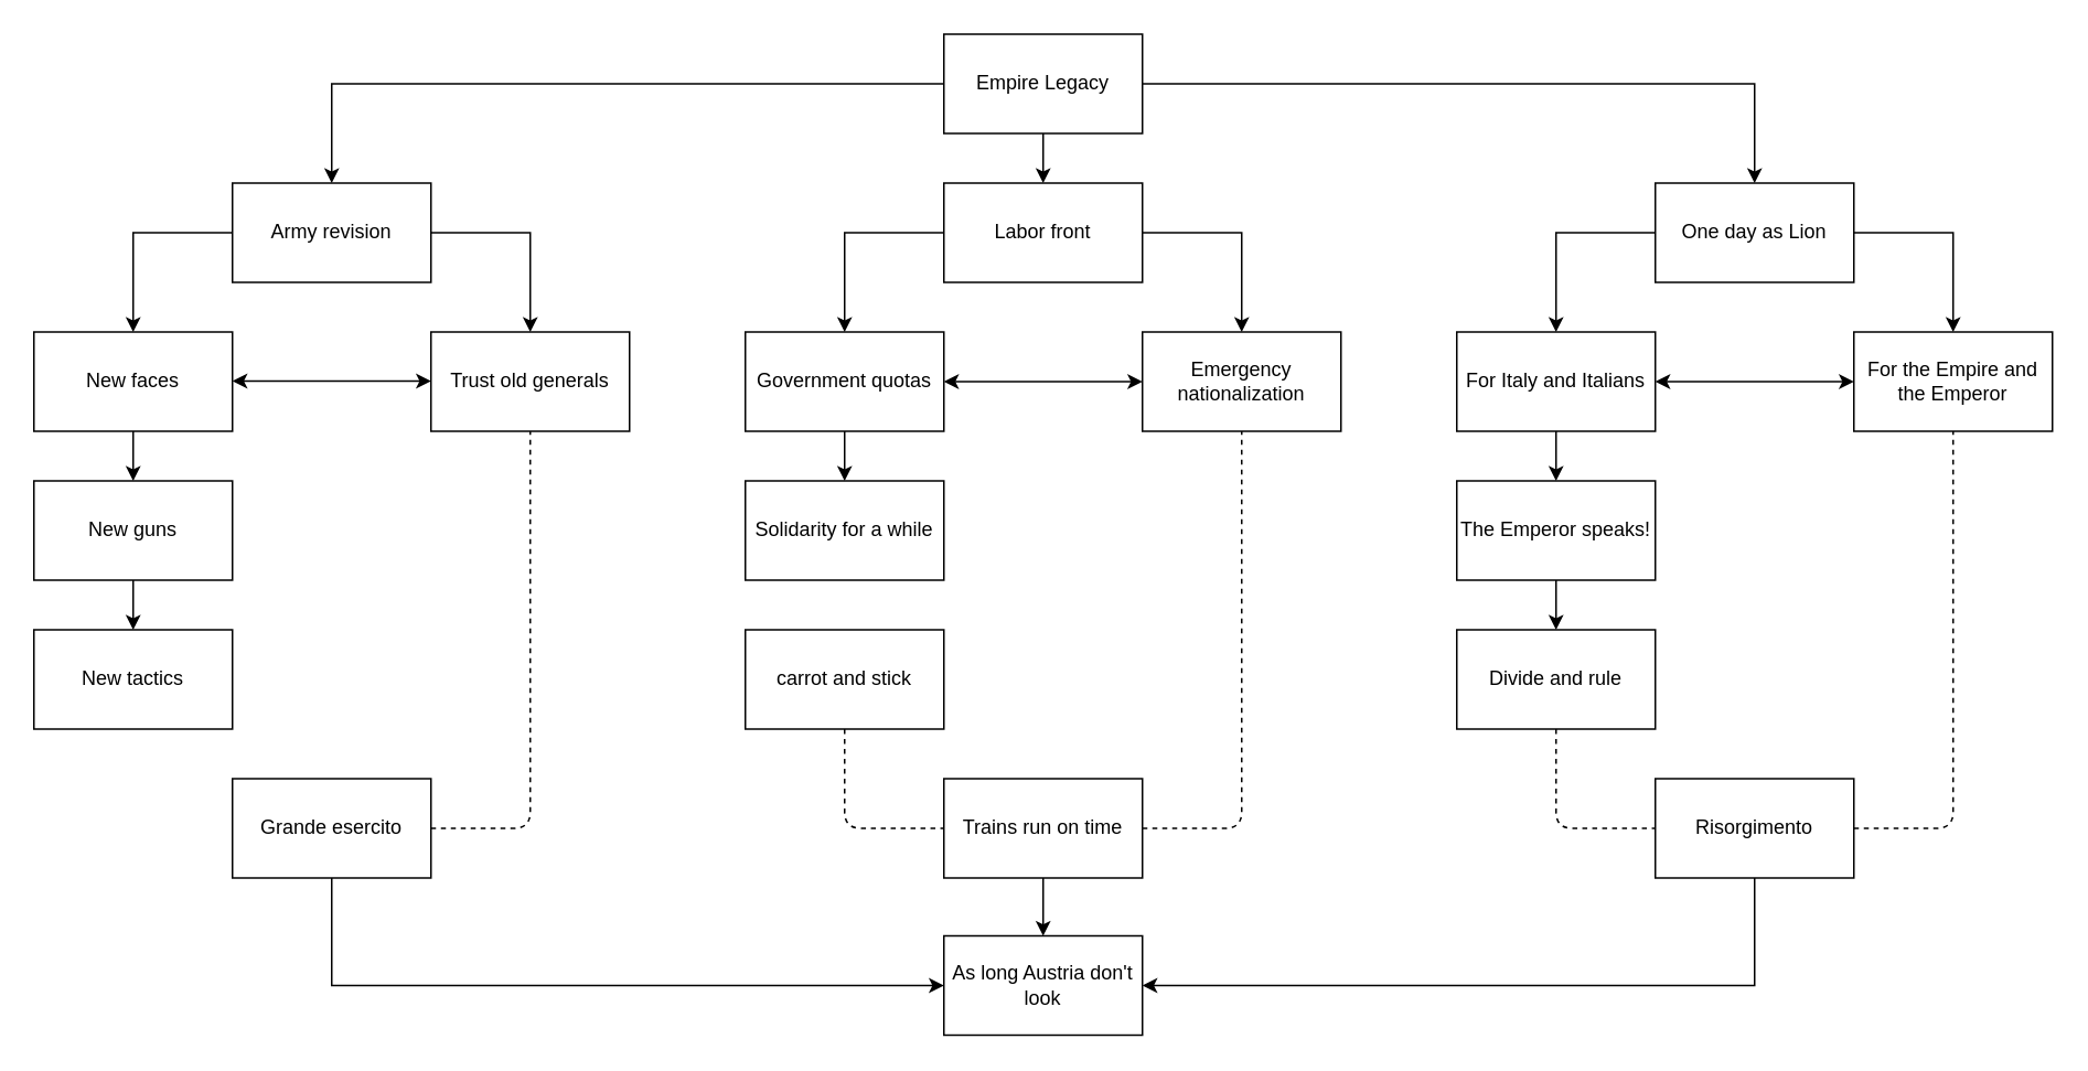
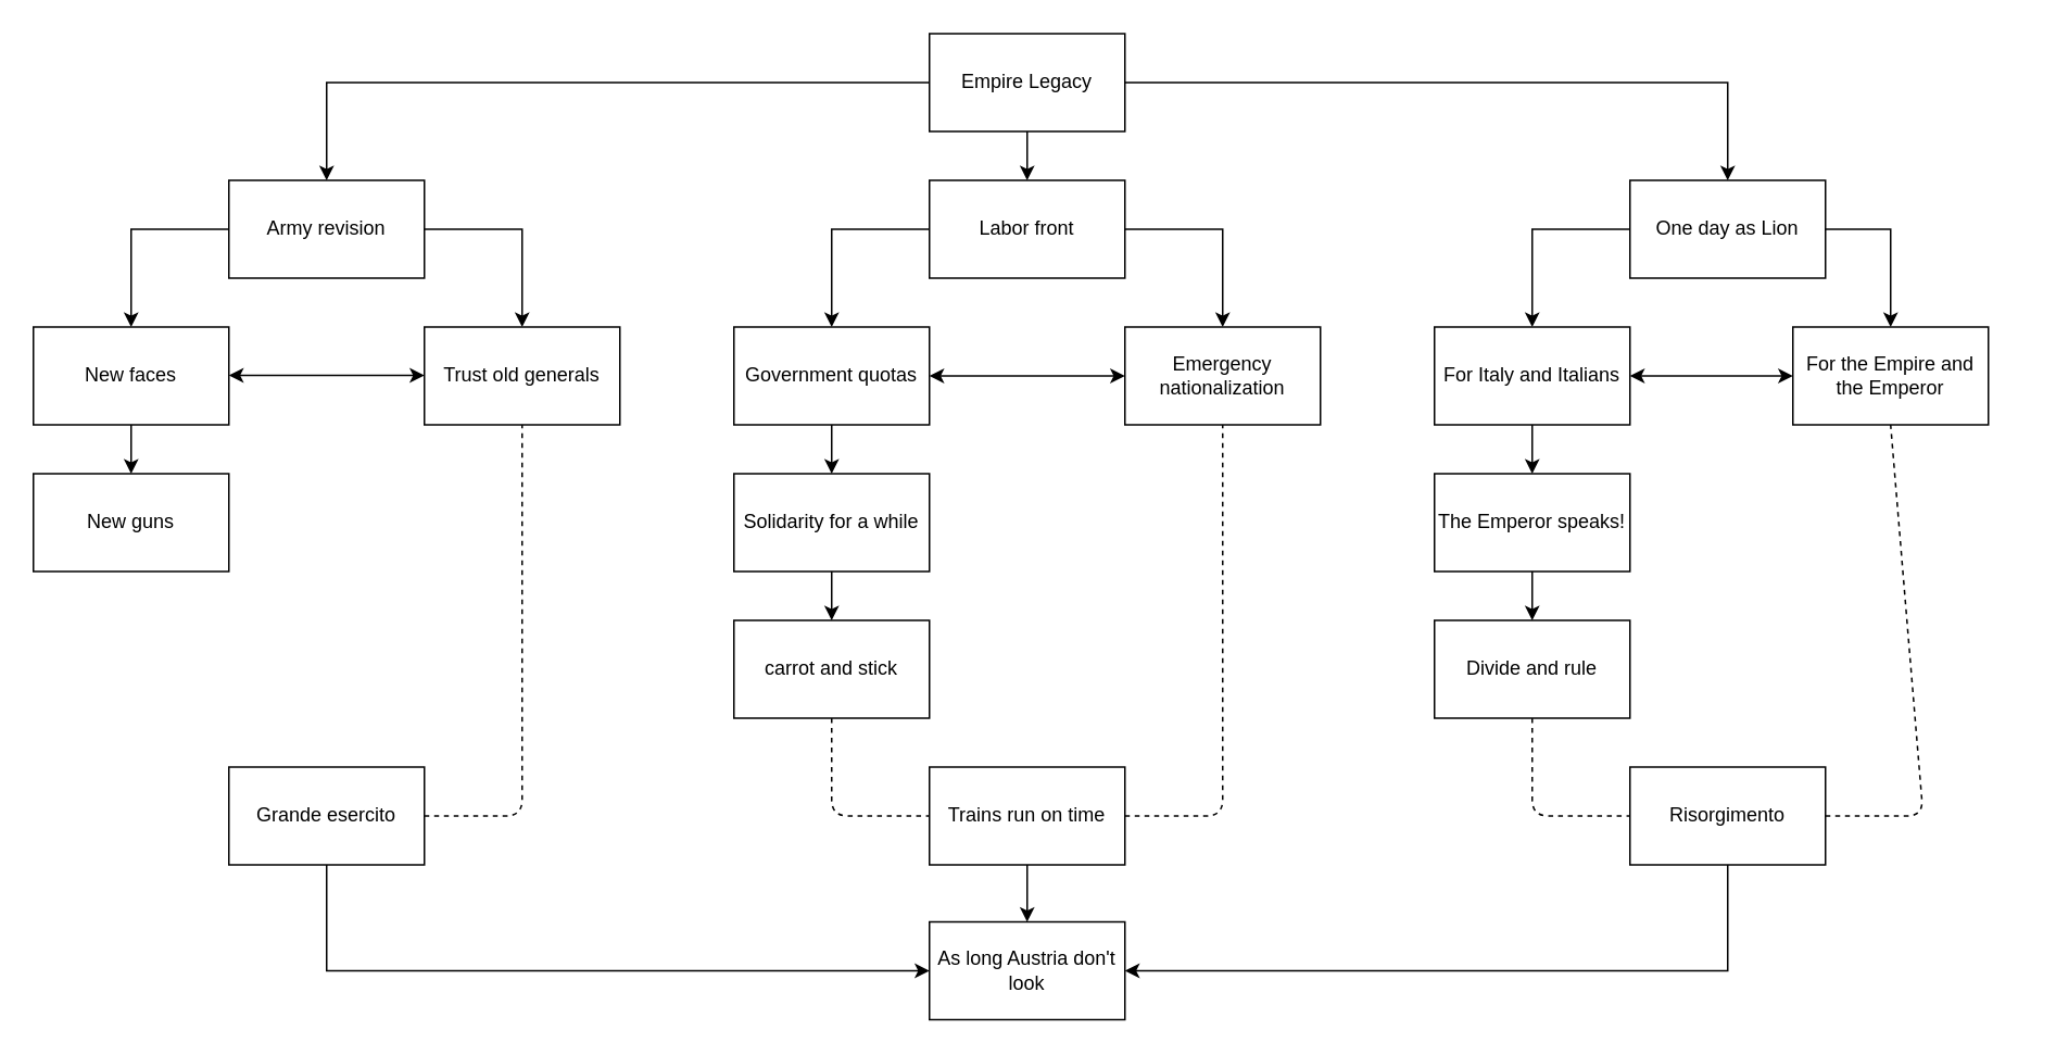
- <mxCell id="38" value="For the Empire and the Emperor" style="rounded=0;whiteSpace=wrap;html=1;" vertex="1" parent="1"><mxGeometry x="1120" y="200" width="120" height="60" as="geometry" /></mxCell>
+ <mxCell id="38" value="For the Empire and the Emperor" style="rounded=0;whiteSpace=wrap;html=1;" vertex="1" parent="1"><mxGeometry x="1100" y="200" width="120" height="60" as="geometry" /></mxCell>
- <mxCell id="30" style="edgeStyle=orthogonalEdgeStyle;rounded=0;orthogonalLoop=1;jettySize=auto;html=1;exitX=0.5;exitY=1;exitDx=0;exitDy=0;entryX=0.5;entryY=0;entryDx=0;entryDy=0;" edge="1" parent="1" source="31" target="32"><mxGeometry relative="1" as="geometry" /></mxCell>
+ <mxCell id="17" style="edgeStyle=orthogonalEdgeStyle;rounded=0;orthogonalLoop=1;jettySize=auto;html=1;exitX=0.5;exitY=1;exitDx=0;exitDy=0;entryX=0.5;entryY=0;entryDx=0;entryDy=0;" edge="1" parent="1" source="18" target="22"><mxGeometry relative="1" as="geometry" /></mxCell>
- <mxCell id="32" value="New tactics" style="rounded=0;whiteSpace=wrap;html=1;" vertex="1" parent="1"><mxGeometry x="20" y="380" width="120" height="60" as="geometry" /></mxCell>
